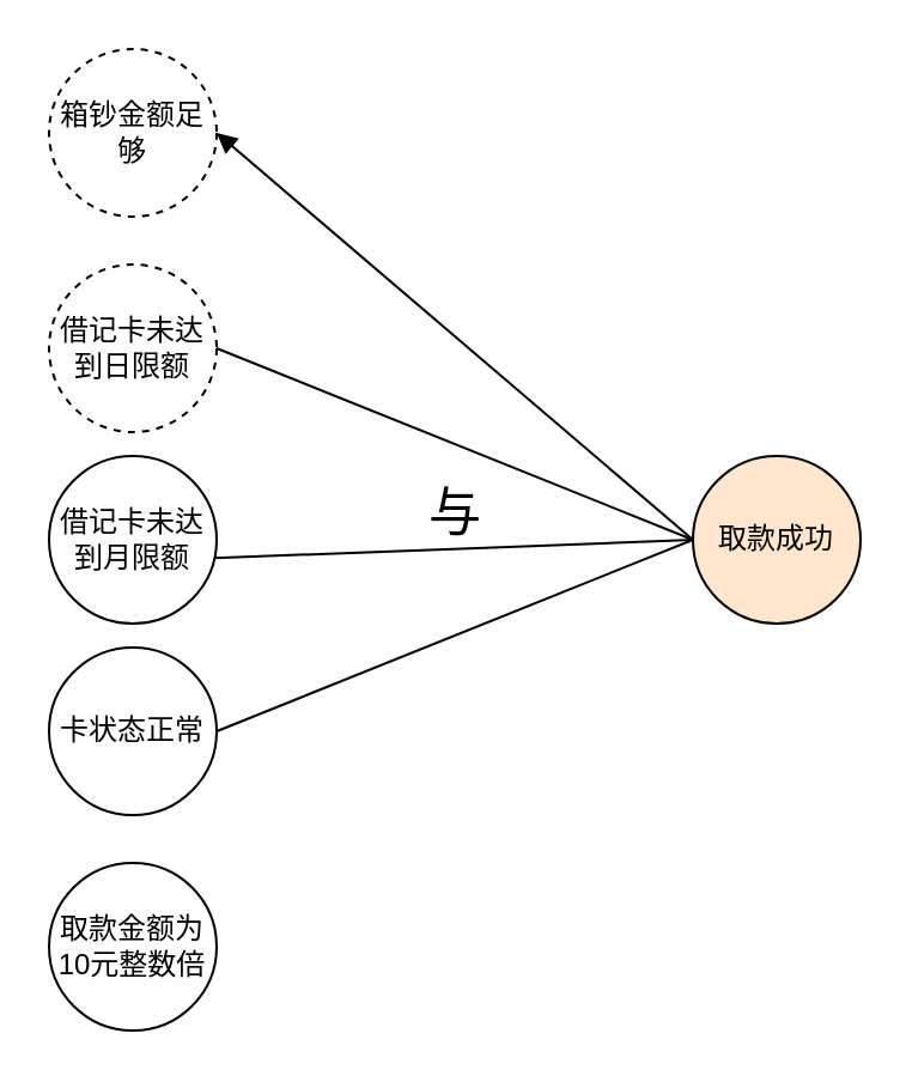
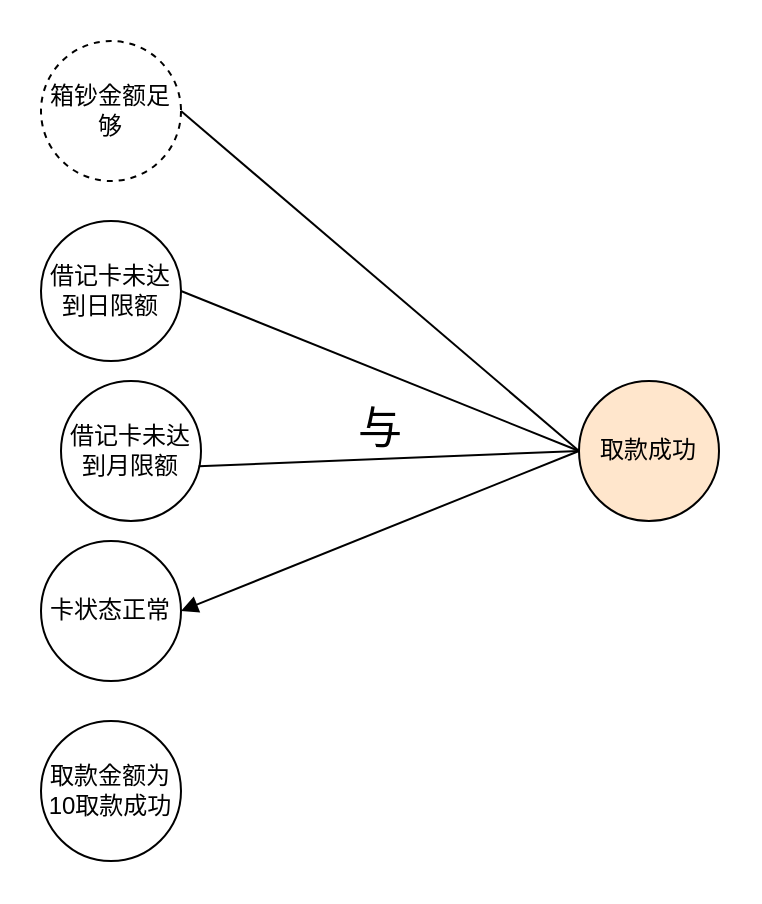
- <mxCell id="8" value="" style="endArrow=block;html=1;rounded=0;entryX=1;entryY=0.5;entryDx=0;entryDy=0;exitX=0;exitY=0.5;exitDx=0;exitDy=0;" edge="1" parent="1" source="7" target="2"><mxGeometry width="50" height="50" relative="1" as="geometry"><mxPoint x="190" y="220" as="sourcePoint" /><mxPoint x="240" y="170" as="targetPoint" /></mxGeometry></mxCell>
+ <mxCell id="8" value="" style="endArrow=none;html=1;rounded=0;entryX=1;entryY=0.5;entryDx=0;entryDy=0;exitX=0;exitY=0.5;exitDx=0;exitDy=0;" edge="1" parent="1" source="7" target="2"><mxGeometry width="50" height="50" relative="1" as="geometry"><mxPoint x="190" y="220" as="sourcePoint" /><mxPoint x="240" y="170" as="targetPoint" /></mxGeometry></mxCell>
- <mxCell id="3" value="借记卡未达到日限额" style="ellipse;whiteSpace=wrap;html=1;aspect=fixed;dashed=1;" vertex="1" parent="1"><mxGeometry x="20" y="110" width="70" height="70" as="geometry" /></mxCell>
+ <mxCell id="3" value="借记卡未达到日限额" style="ellipse;whiteSpace=wrap;html=1;aspect=fixed;" vertex="1" parent="1"><mxGeometry x="20" y="110" width="70" height="70" as="geometry" /></mxCell>
- <mxCell id="4" value="借记卡未达到月限额" style="ellipse;whiteSpace=wrap;html=1;aspect=fixed;" vertex="1" parent="1"><mxGeometry x="20" y="190" width="70" height="70" as="geometry" /></mxCell>
+ <mxCell id="4" value="借记卡未达到月限额" style="ellipse;whiteSpace=wrap;html=1;aspect=fixed;" vertex="1" parent="1"><mxGeometry x="30" y="190" width="70" height="70" as="geometry" /></mxCell>
- <mxCell id="11" value="" style="endArrow=none;html=1;rounded=0;entryX=1;entryY=0.5;entryDx=0;entryDy=0;exitX=0;exitY=0.5;exitDx=0;exitDy=0;" edge="1" parent="1" source="7" target="5"><mxGeometry width="50" height="50" relative="1" as="geometry"><mxPoint x="320.19" y="301.18" as="sourcePoint" /><mxPoint x="120.19" y="309.18" as="targetPoint" /></mxGeometry></mxCell>
+ <mxCell id="11" value="" style="endArrow=block;html=1;rounded=0;entryX=1;entryY=0.5;entryDx=0;entryDy=0;exitX=0;exitY=0.5;exitDx=0;exitDy=0;" edge="1" parent="1" source="7" target="5"><mxGeometry width="50" height="50" relative="1" as="geometry"><mxPoint x="320.19" y="301.18" as="sourcePoint" /><mxPoint x="120.19" y="309.18" as="targetPoint" /></mxGeometry></mxCell>
- <mxCell id="6" value="取款金额为10元整数倍" style="ellipse;whiteSpace=wrap;html=1;aspect=fixed;" vertex="1" parent="1"><mxGeometry x="20" y="360" width="70" height="70" as="geometry" /></mxCell>
+ <mxCell id="6" value="取款金额为10取款成功" style="ellipse;whiteSpace=wrap;html=1;aspect=fixed;" vertex="1" parent="1"><mxGeometry x="20" y="360" width="70" height="70" as="geometry" /></mxCell>
